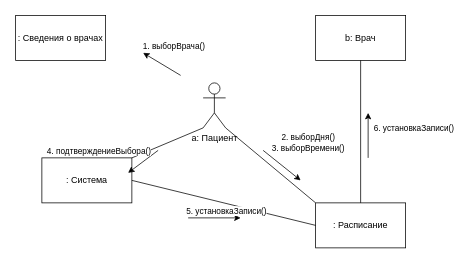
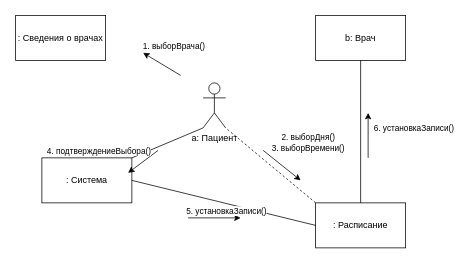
- <mxCell id="7" value="" style="endArrow=none;html=1;rounded=0;entryX=1;entryY=1;entryDx=0;entryDy=0;entryPerimeter=0;exitX=0;exitY=0;exitDx=0;exitDy=0;" edge="1" parent="1" source="6" target="2"><mxGeometry width="50" height="50" relative="1" as="geometry"><mxPoint x="150" y="60" as="sourcePoint" /><mxPoint x="280" y="180" as="targetPoint" /></mxGeometry></mxCell>
+ <mxCell id="7" value="" style="endArrow=none;html=1;rounded=0;entryX=1;entryY=1;entryDx=0;entryDy=0;entryPerimeter=0;exitX=0;exitY=0;exitDx=0;exitDy=0;dashed=1;" edge="1" parent="1" source="6" target="2"><mxGeometry width="50" height="50" relative="1" as="geometry"><mxPoint x="150" y="60" as="sourcePoint" /><mxPoint x="280" y="180" as="targetPoint" /></mxGeometry></mxCell>
